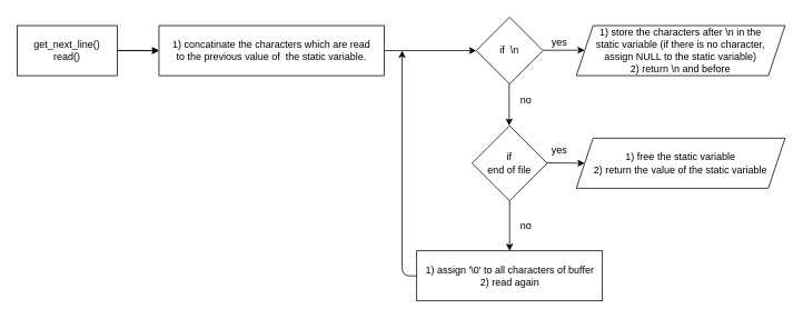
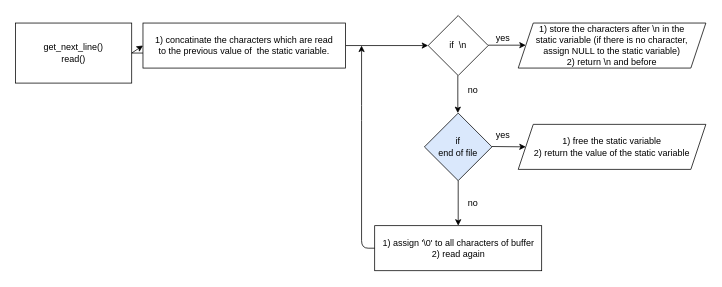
- <mxCell id="3" value="get_next_line()&lt;br&gt;read()" style="rounded=0;whiteSpace=wrap;html=1;labelBackgroundColor=none;align=center;movable=1;resizable=1;rotatable=1;deletable=1;editable=1;connectable=1;spacingLeft=0;" parent="1" vertex="1"><mxGeometry x="20" y="30" width="120" height="60" as="geometry" /></mxCell>
+ <mxCell id="3" value="get_next_line()&lt;br&gt;read()" style="rounded=0;whiteSpace=wrap;html=1;labelBackgroundColor=none;align=center;movable=1;resizable=1;rotatable=1;deletable=1;editable=1;connectable=1;spacingLeft=0;" parent="1" vertex="1"><mxGeometry x="20" y="30" width="155" height="80" as="geometry" /></mxCell>
- <mxCell id="12" value="if&lt;br&gt;end of file" style="rhombus;whiteSpace=wrap;html=1;align=center;movable=1;resizable=1;rotatable=1;deletable=1;editable=1;connectable=1;spacingLeft=0;" parent="1" vertex="1"><mxGeometry x="565" y="150" width="90" height="90" as="geometry" /></mxCell>
+ <mxCell id="12" value="if&lt;br&gt;end of file" style="rhombus;whiteSpace=wrap;html=1;align=center;movable=1;resizable=1;rotatable=1;deletable=1;editable=1;connectable=1;spacingLeft=0;fillColor=#dae8fc;" parent="1" vertex="1"><mxGeometry x="565" y="150" width="90" height="90" as="geometry" /></mxCell>
